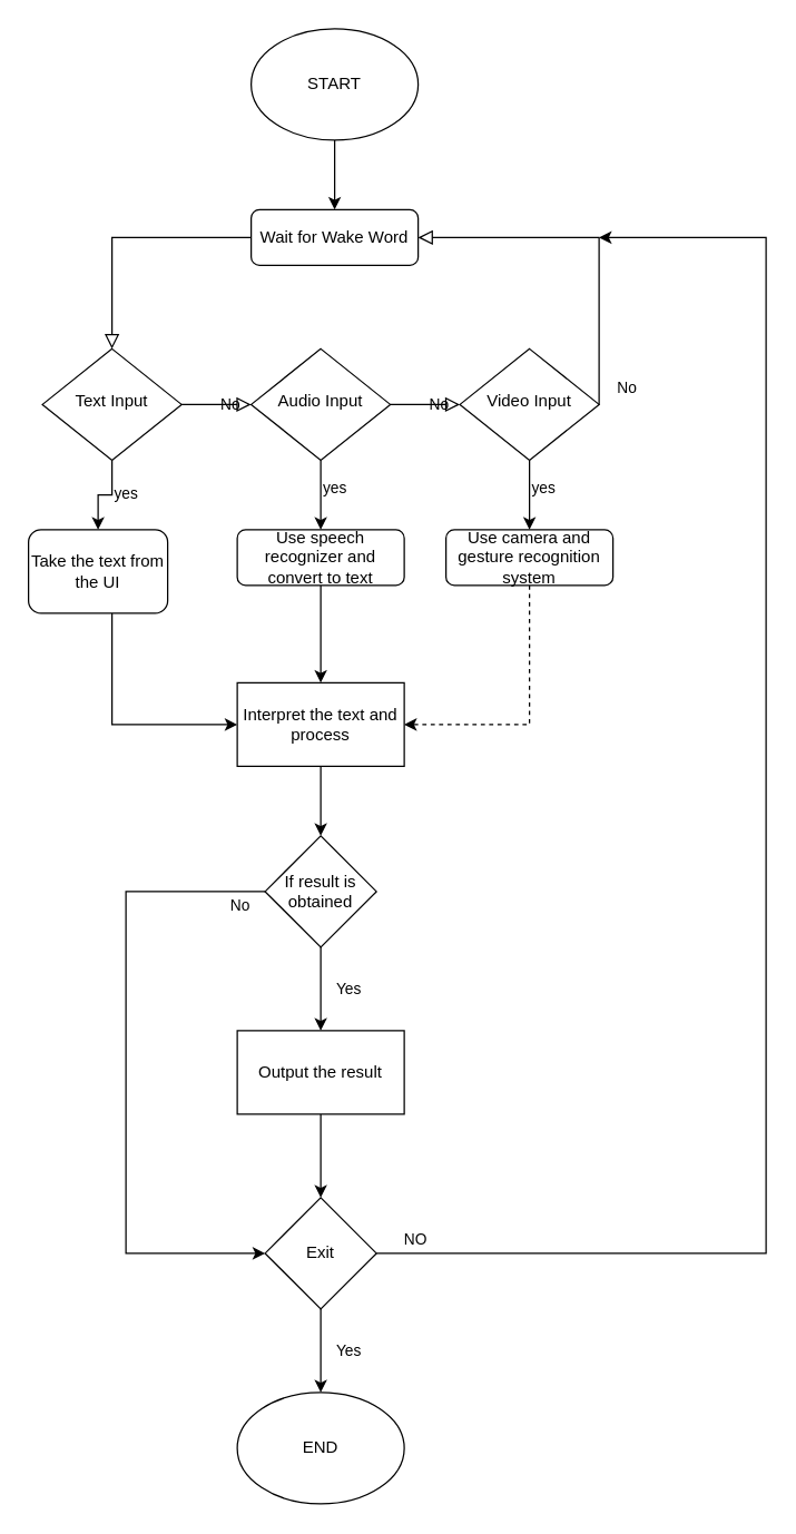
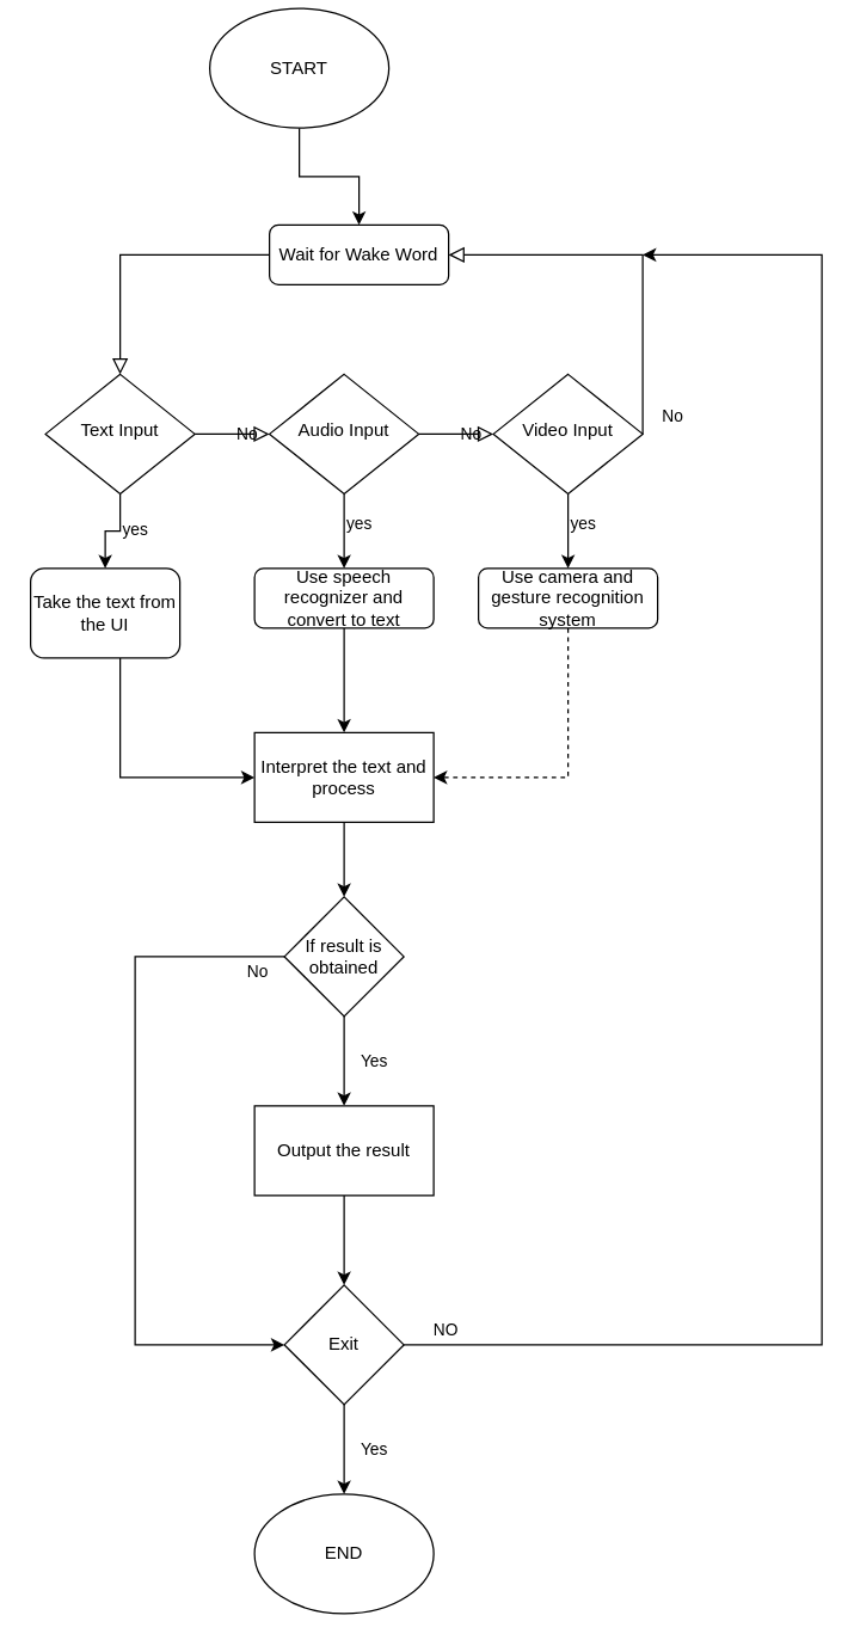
- <mxCell id="31" value="START" style="ellipse;whiteSpace=wrap;html=1;" parent="1" vertex="1"><mxGeometry x="180" y="20" width="120" height="80" as="geometry" /></mxCell>
+ <mxCell id="31" value="START" style="ellipse;whiteSpace=wrap;html=1;" parent="1" vertex="1"><mxGeometry x="140" y="5" width="120" height="80" as="geometry" /></mxCell>
